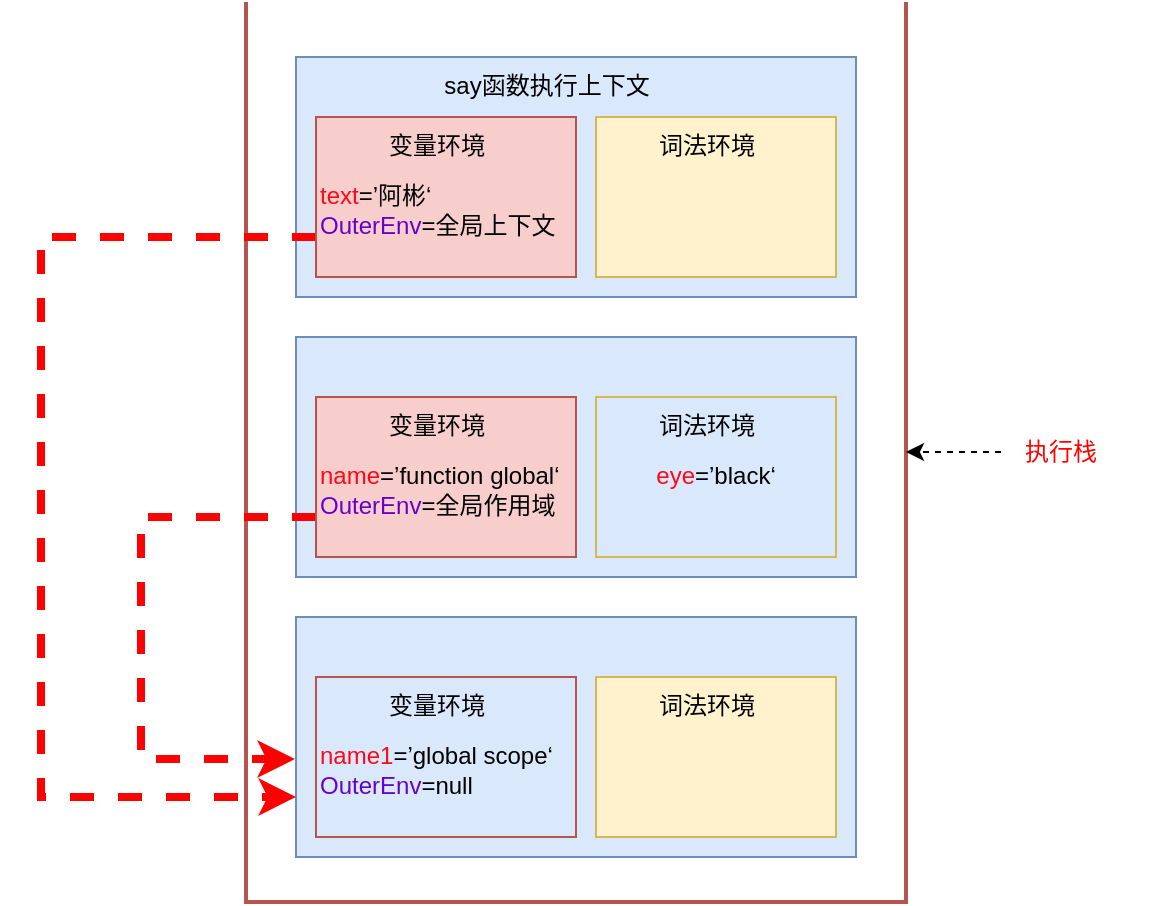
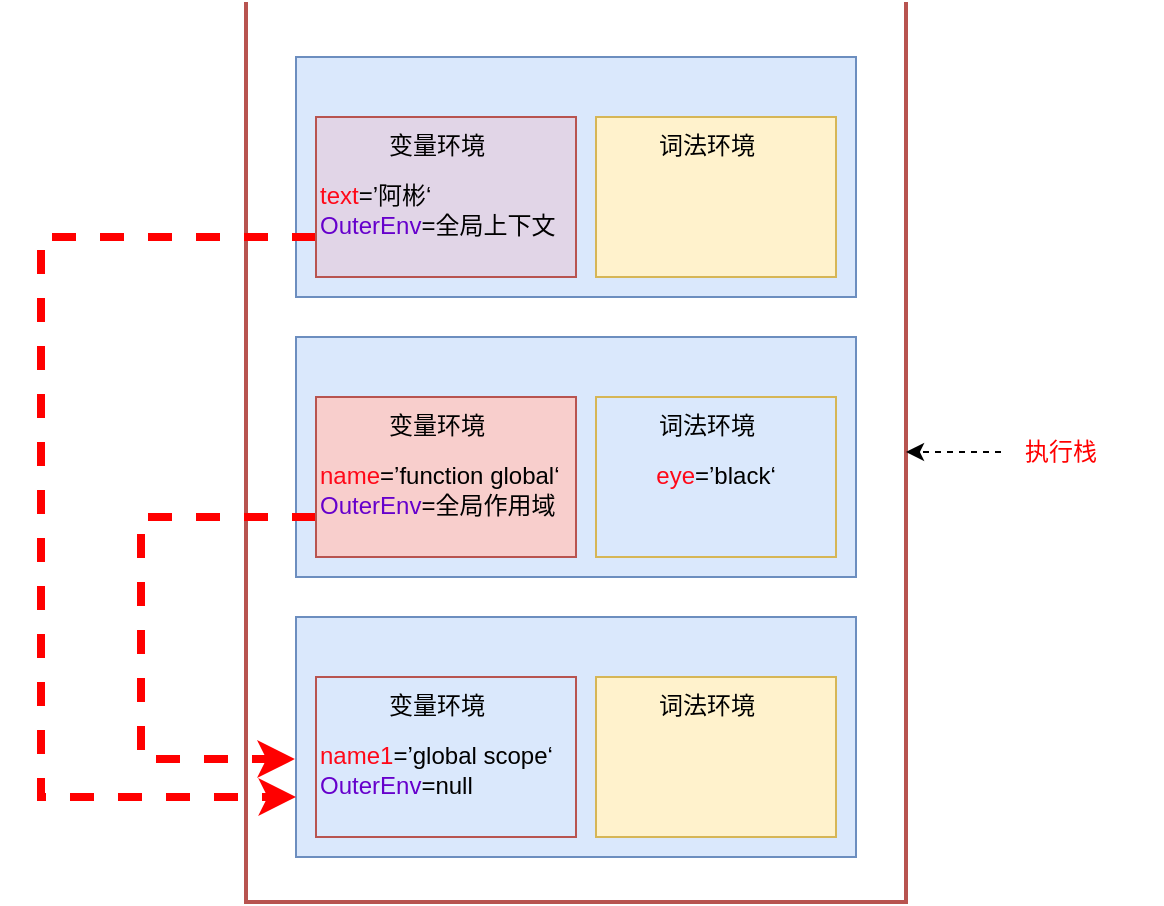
- <mxCell id="18" value="say函数执行上下文" style="text;html=1;align=center;verticalAlign=middle;resizable=0;points=[];autosize=1;strokeColor=none;fillColor=none;" vertex="1" parent="1"><mxGeometry x="207.5" y="20" width="130" height="30" as="geometry" /></mxCell>
- <mxCell id="16" value="&lt;br&gt;&lt;font color=&quot;#ff0818&quot;&gt;text&lt;/font&gt;=’阿彬‘&lt;br&gt;&lt;font color=&quot;#6600cc&quot;&gt;OuterEnv&lt;/font&gt;=全局上下文" style="rounded=0;whiteSpace=wrap;html=1;align=left;fillColor=#f8cecc;strokeColor=#b85450;" vertex="1" parent="1"><mxGeometry x="157.5" y="50" width="130" height="80" as="geometry" /></mxCell>
+ <mxCell id="16" value="&lt;br&gt;&lt;font color=&quot;#ff0818&quot;&gt;text&lt;/font&gt;=’阿彬‘&lt;br&gt;&lt;font color=&quot;#6600cc&quot;&gt;OuterEnv&lt;/font&gt;=全局上下文" style="rounded=0;whiteSpace=wrap;html=1;align=left;fillColor=#e1d5e7;strokeColor=#b85450;" vertex="1" parent="1"><mxGeometry x="157.5" y="50" width="130" height="80" as="geometry" /></mxCell>
